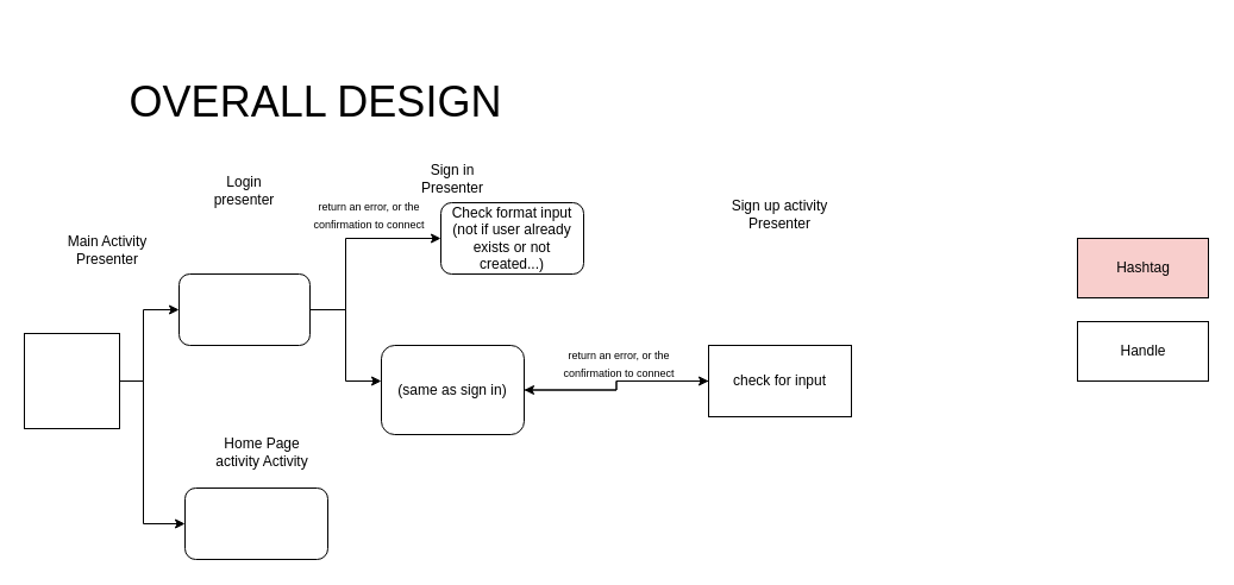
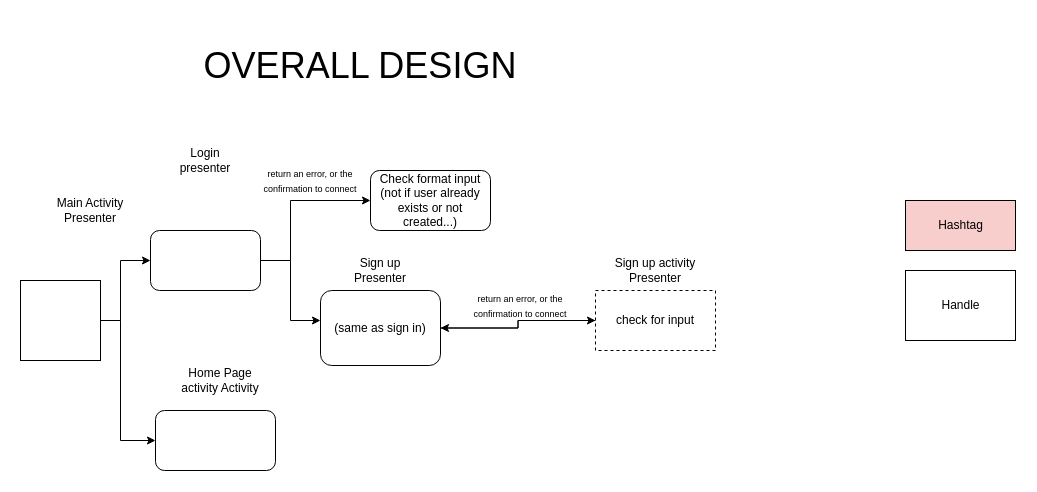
- <mxCell id="2" value="&lt;font style=&quot;font-size: 36px&quot;&gt;OVERALL DESIGN&lt;/font&gt;" style="text;html=1;strokeColor=none;fillColor=none;align=center;verticalAlign=middle;whiteSpace=wrap;rounded=0;" vertex="1" parent="1"><mxGeometry x="85" y="40" width="360" height="90" as="geometry" /></mxCell>
+ <mxCell id="2" value="&lt;font style=&quot;font-size: 36px&quot;&gt;OVERALL DESIGN&lt;/font&gt;" style="text;html=1;strokeColor=none;fillColor=none;align=center;verticalAlign=middle;whiteSpace=wrap;rounded=0;" vertex="1" parent="1"><mxGeometry x="180" y="20" width="360" height="90" as="geometry" /></mxCell>
- <mxCell id="15" value="Sign in&lt;br&gt;Presenter" style="text;html=1;strokeColor=none;fillColor=none;align=center;verticalAlign=middle;whiteSpace=wrap;rounded=0;" vertex="1" parent="1"><mxGeometry x="360" y="140" width="40" height="20" as="geometry" /></mxCell>
- <mxCell id="20" value="Sign up activity&lt;br&gt;Presenter" style="text;html=1;strokeColor=none;fillColor=none;align=center;verticalAlign=middle;whiteSpace=wrap;rounded=0;" vertex="1" parent="1"><mxGeometry x="610" y="170" width="90" height="20" as="geometry" /></mxCell>
+ <mxCell id="20" value="Sign up activity&lt;br&gt;Presenter" style="text;html=1;strokeColor=none;fillColor=none;align=center;verticalAlign=middle;whiteSpace=wrap;rounded=0;" vertex="1" parent="1"><mxGeometry x="610" y="260" width="90" height="20" as="geometry" /></mxCell>
+ <mxCell id="14" value="Sign up&lt;br&gt;Presenter" style="text;html=1;strokeColor=none;fillColor=none;align=center;verticalAlign=middle;whiteSpace=wrap;rounded=0;" vertex="1" parent="1"><mxGeometry x="345" y="260" width="70" height="20" as="geometry" /></mxCell>
- <mxCell id="17" value="Handle" style="html=1;" vertex="1" parent="1"><mxGeometry x="905" y="270" width="110" height="50" as="geometry" /></mxCell>
+ <mxCell id="17" value="Handle" style="html=1;" vertex="1" parent="1"><mxGeometry x="905" y="270" width="110" height="70" as="geometry" /></mxCell>
- <mxCell id="19" value="check for input" style="rounded=0;whiteSpace=wrap;html=1;" vertex="1" parent="1"><mxGeometry x="595" y="290" width="120" height="60" as="geometry" /></mxCell>
+ <mxCell id="19" value="check for input" style="rounded=0;whiteSpace=wrap;html=1;dashed=1;" vertex="1" parent="1"><mxGeometry x="595" y="290" width="120" height="60" as="geometry" /></mxCell>
